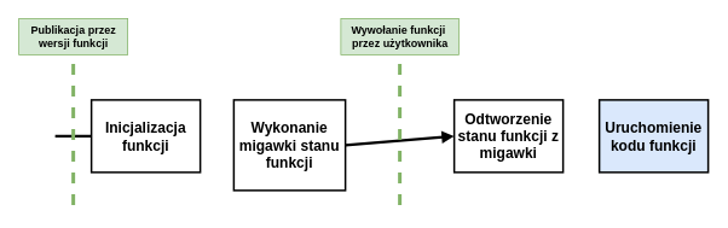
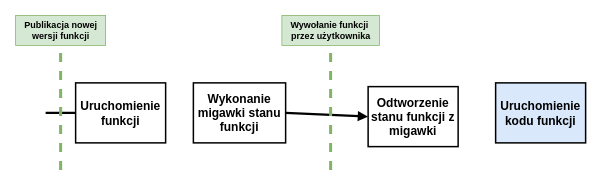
- <mxCell id="7" value="&lt;b&gt;Publikacja przez &lt;br&gt;wersji funkcji&lt;/b&gt;" style="text;html=1;align=center;verticalAlign=middle;resizable=0;points=[];autosize=1;strokeColor=#82b366;fillColor=#d5e8d4;" vertex="1" parent="1"><mxGeometry y="20" width="120" height="40" as="geometry" x="20" /></mxCell>
+ <mxCell id="7" value="&lt;b&gt;Publikacja nowej &lt;br&gt;wersji funkcji&lt;/b&gt;" style="text;html=1;align=center;verticalAlign=middle;resizable=0;points=[];autosize=1;strokeColor=#82b366;fillColor=#d5e8d4;" vertex="1" parent="1"><mxGeometry y="20" width="120" height="40" as="geometry" x="20" /></mxCell>
- <mxCell id="2" value="Inicjalizacja funkcji" style="whiteSpace=wrap;strokeWidth=2;fontStyle=1;fontSize=16;" parent="1" vertex="1"><mxGeometry x="100" y="110" width="120" height="80" as="geometry" /></mxCell>
+ <mxCell id="2" value="Uruchomienie funkcji" style="whiteSpace=wrap;strokeWidth=2;fontStyle=1;fontSize=16;" parent="1" vertex="1"><mxGeometry x="100" y="110" width="120" height="80" as="geometry" /></mxCell>
- <mxCell id="4" value="Odtworzenie stanu funkcji z migawki" style="whiteSpace=wrap;strokeWidth=2;fontStyle=1;fontSize=16;" parent="1" vertex="1"><mxGeometry x="500" y="110" width="120" height="80" as="geometry" /></mxCell>
+ <mxCell id="4" value="Odtworzenie stanu funkcji z migawki" style="whiteSpace=wrap;strokeWidth=2;fontStyle=1;fontSize=16;" parent="1" vertex="1"><mxGeometry x="490" y="115" width="120" height="80" as="geometry" /></mxCell>
- <mxCell id="3" value="Wykonanie migawki stanu&#10;funkcji" style="whiteSpace=wrap;strokeWidth=2;fontStyle=1;fontSize=16;" parent="1" vertex="1"><mxGeometry x="257" y="110" width="123" height="100" as="geometry" /></mxCell>
+ <mxCell id="3" value="Wykonanie migawki stanu&#10;funkcji" style="whiteSpace=wrap;strokeWidth=2;fontStyle=1;fontSize=16;" parent="1" vertex="1"><mxGeometry x="257" y="110" width="123" height="80" as="geometry" /></mxCell>
